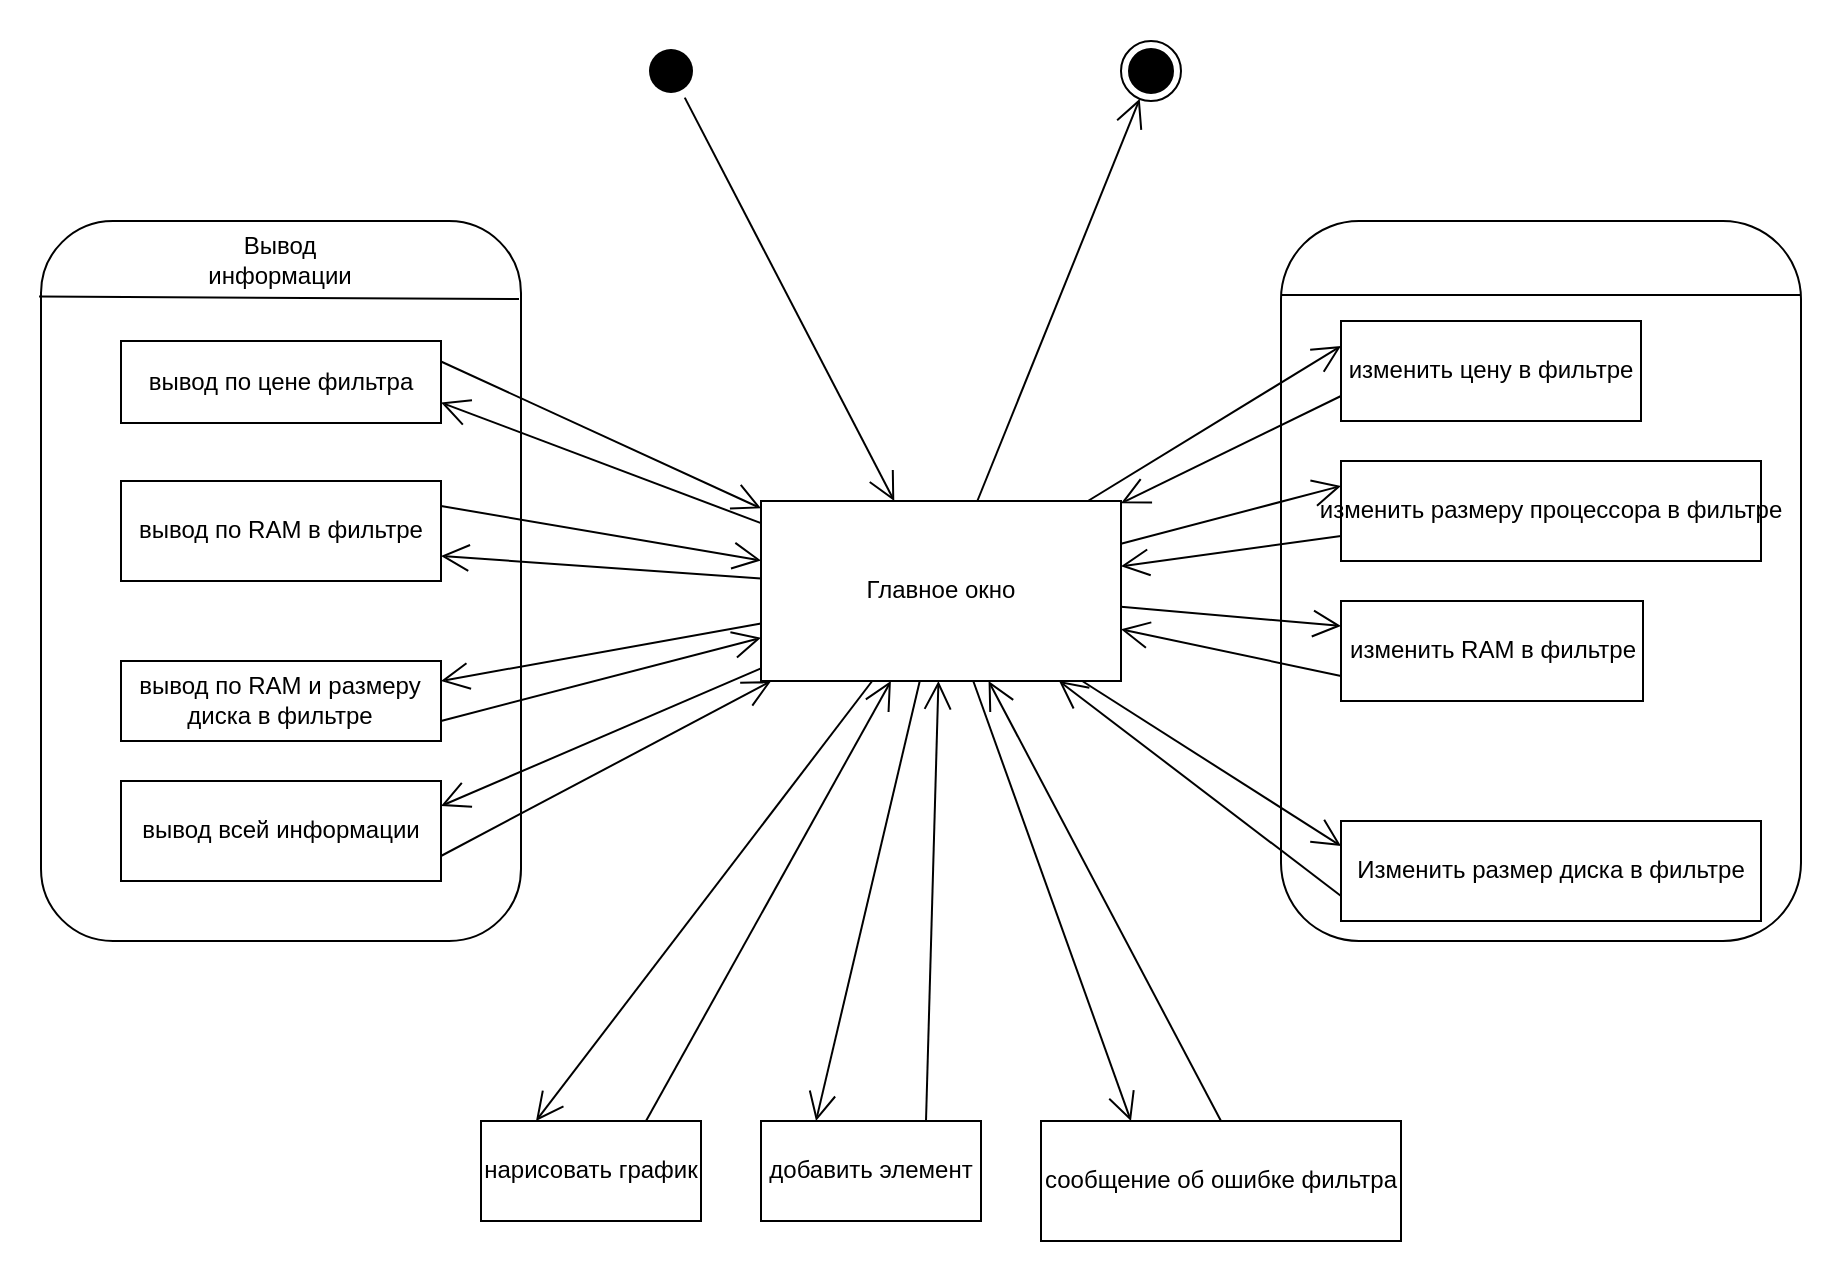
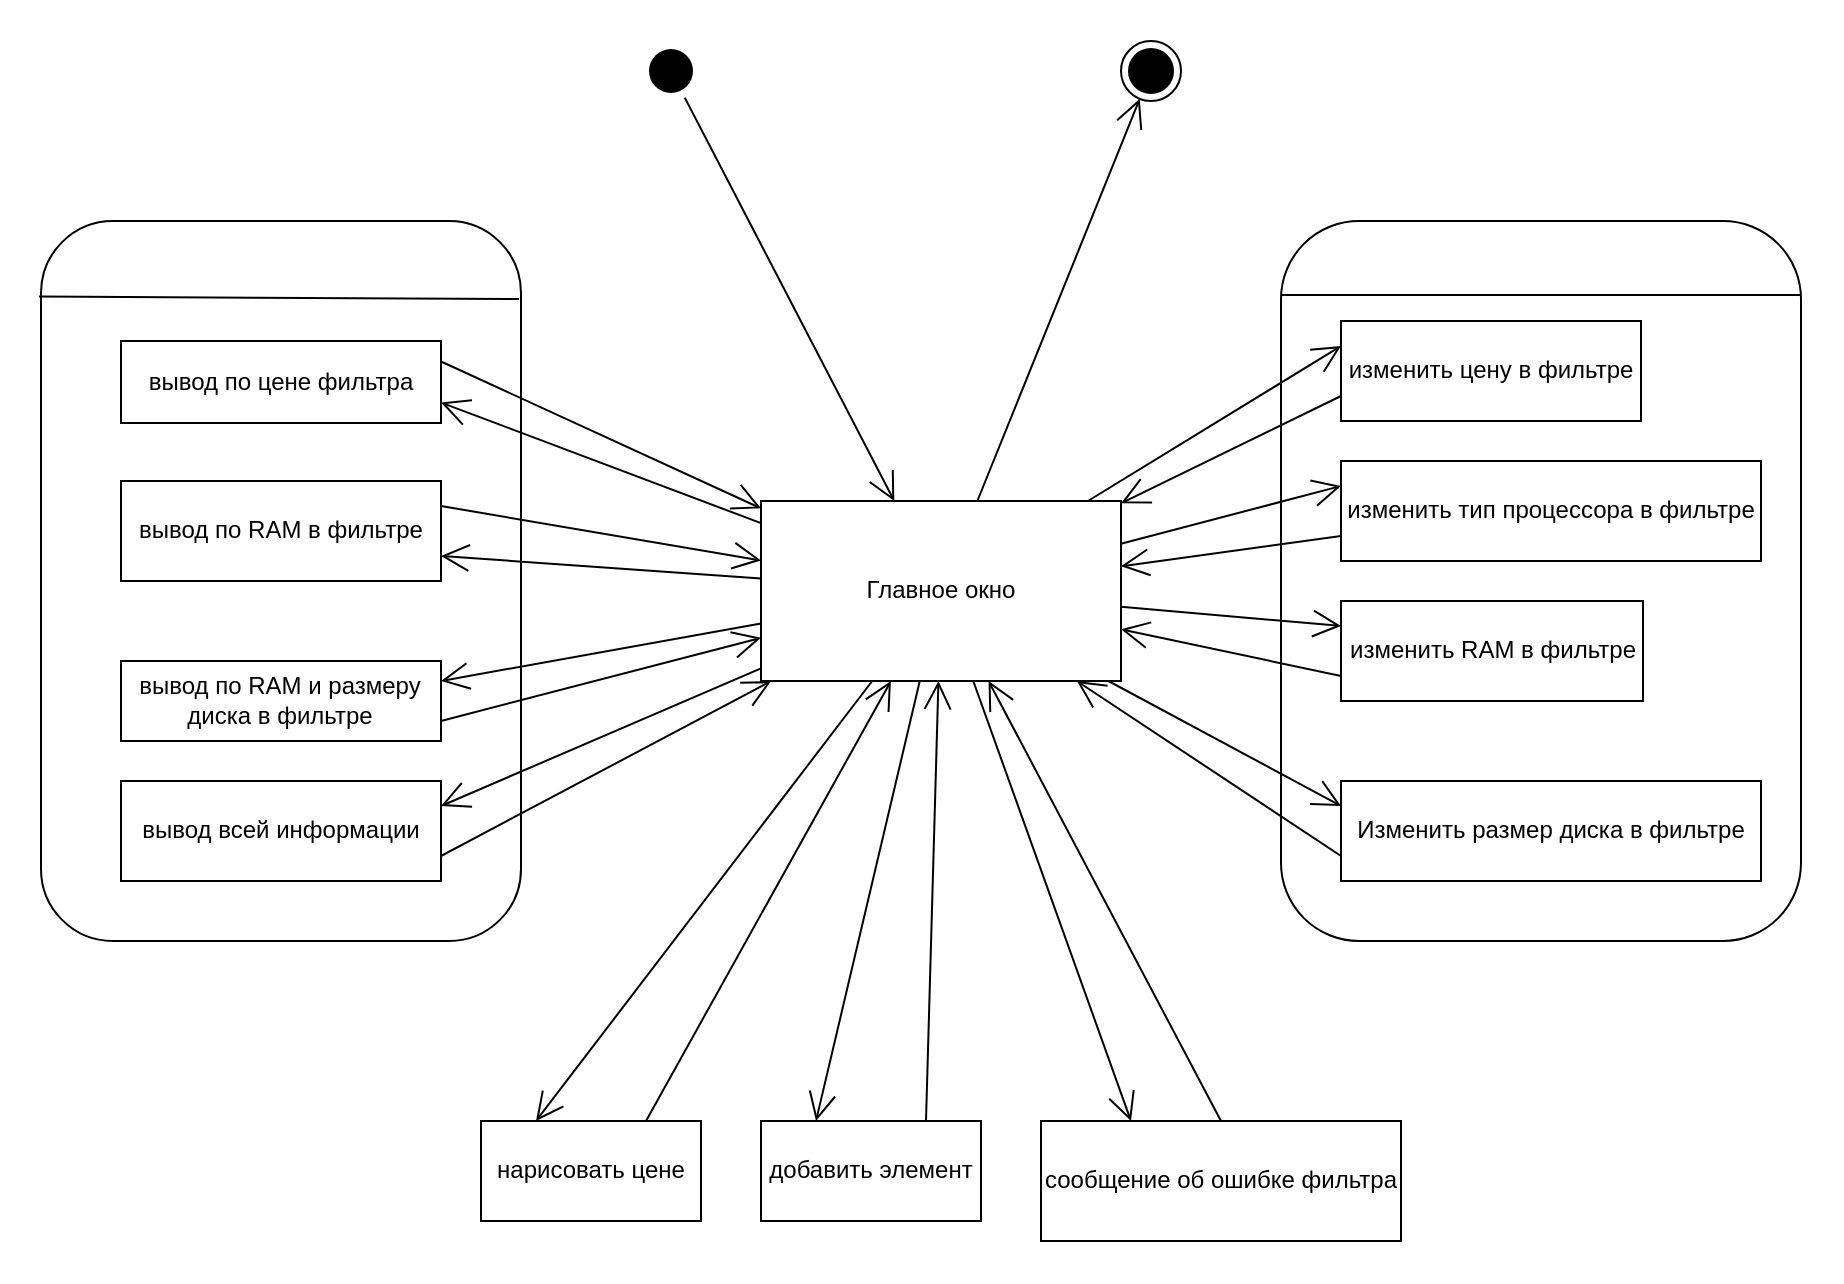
- <mxCell id="44" value="Вывод информации" style="text;html=1;strokeColor=none;fillColor=none;align=center;verticalAlign=middle;whiteSpace=wrap;rounded=0;labelBackgroundColor=none;" vertex="1" parent="1"><mxGeometry x="95" y="120" width="90" height="20" as="geometry" /></mxCell>
- <mxCell id="8" value="изменить размеру процессора в фильтре" style="html=1;strokeColor=#000000;" vertex="1" parent="1"><mxGeometry x="670" y="230" width="210" height="50" as="geometry" /></mxCell>
+ <mxCell id="8" value="изменить тип процессора в фильтре" style="html=1;strokeColor=#000000;" vertex="1" parent="1"><mxGeometry x="670" y="230" width="210" height="50" as="geometry" /></mxCell>
- <mxCell id="10" value="Изменить размер диска в фильтре" style="html=1;strokeColor=#000000;" vertex="1" parent="1"><mxGeometry x="670" y="410" width="210" height="50" as="geometry" /></mxCell>
+ <mxCell id="10" value="Изменить размер диска в фильтре" style="html=1;strokeColor=#000000;" vertex="1" parent="1"><mxGeometry x="670" y="390" width="210" height="50" as="geometry" /></mxCell>
- <mxCell id="11" value="нарисовать график" style="html=1;strokeColor=#000000;" vertex="1" parent="1"><mxGeometry x="240" y="560" width="110" height="50" as="geometry" /></mxCell>
+ <mxCell id="11" value="нарисовать цене" style="html=1;strokeColor=#000000;" vertex="1" parent="1"><mxGeometry x="240" y="560" width="110" height="50" as="geometry" /></mxCell>
